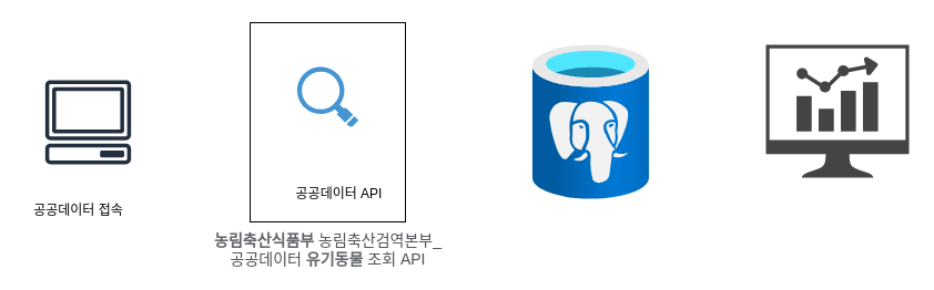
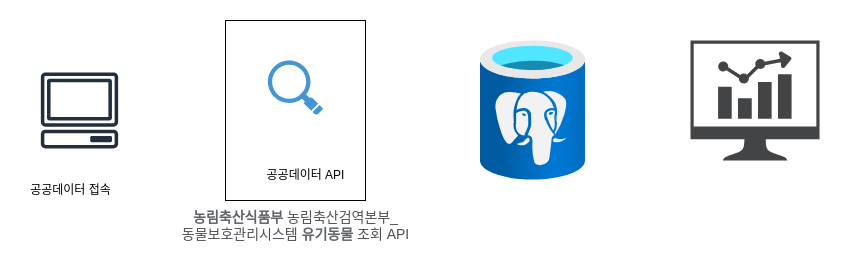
- <mxCell id="4" value="&lt;span style=&quot;font-weight: bold ; color: rgb(95 , 99 , 104) ; font-family: &amp;#34;apple sd gothic neo&amp;#34; , &amp;#34;arial&amp;#34; , sans-serif ; font-size: 14px ; text-align: left ; background-color: rgb(255 , 255 , 255)&quot;&gt;농림축산식품부&lt;/span&gt;&lt;span style=&quot;color: rgb(77 , 81 , 86) ; font-family: &amp;#34;apple sd gothic neo&amp;#34; , &amp;#34;arial&amp;#34; , sans-serif ; font-size: 14px ; text-align: left ; background-color: rgb(255 , 255 , 255)&quot;&gt;&amp;nbsp;농림축산검역본부_&lt;br&gt;공공데이터&amp;nbsp;&lt;/span&gt;&lt;span style=&quot;font-weight: bold ; color: rgb(95 , 99 , 104) ; font-family: &amp;#34;apple sd gothic neo&amp;#34; , &amp;#34;arial&amp;#34; , sans-serif ; font-size: 14px ; text-align: left ; background-color: rgb(255 , 255 , 255)&quot;&gt;유기동물&lt;/span&gt;&lt;span style=&quot;color: rgb(77 , 81 , 86) ; font-family: &amp;#34;apple sd gothic neo&amp;#34; , &amp;#34;arial&amp;#34; , sans-serif ; font-size: 14px ; text-align: left ; background-color: rgb(255 , 255 , 255)&quot;&gt;&amp;nbsp;조회 API&lt;/span&gt;" style="text;html=1;align=center;verticalAlign=middle;resizable=0;points=[];autosize=1;strokeColor=none;" vertex="1" parent="1"><mxGeometry x="160" y="210" width="270" height="30" as="geometry" /></mxCell>
+ <mxCell id="4" value="&lt;span style=&quot;font-weight: bold ; color: rgb(95 , 99 , 104) ; font-family: &amp;#34;apple sd gothic neo&amp;#34; , &amp;#34;arial&amp;#34; , sans-serif ; font-size: 14px ; text-align: left ; background-color: rgb(255 , 255 , 255)&quot;&gt;농림축산식품부&lt;/span&gt;&lt;span style=&quot;color: rgb(77 , 81 , 86) ; font-family: &amp;#34;apple sd gothic neo&amp;#34; , &amp;#34;arial&amp;#34; , sans-serif ; font-size: 14px ; text-align: left ; background-color: rgb(255 , 255 , 255)&quot;&gt;&amp;nbsp;농림축산검역본부_&lt;br&gt;동물보호관리시스템&amp;nbsp;&lt;/span&gt;&lt;span style=&quot;font-weight: bold ; color: rgb(95 , 99 , 104) ; font-family: &amp;#34;apple sd gothic neo&amp;#34; , &amp;#34;arial&amp;#34; , sans-serif ; font-size: 14px ; text-align: left ; background-color: rgb(255 , 255 , 255)&quot;&gt;유기동물&lt;/span&gt;&lt;span style=&quot;color: rgb(77 , 81 , 86) ; font-family: &amp;#34;apple sd gothic neo&amp;#34; , &amp;#34;arial&amp;#34; , sans-serif ; font-size: 14px ; text-align: left ; background-color: rgb(255 , 255 , 255)&quot;&gt;&amp;nbsp;조회 API&lt;/span&gt;" style="text;html=1;align=center;verticalAlign=middle;resizable=0;points=[];autosize=1;strokeColor=none;" vertex="1" parent="1"><mxGeometry x="160" y="210" width="270" height="30" as="geometry" /></mxCell>
